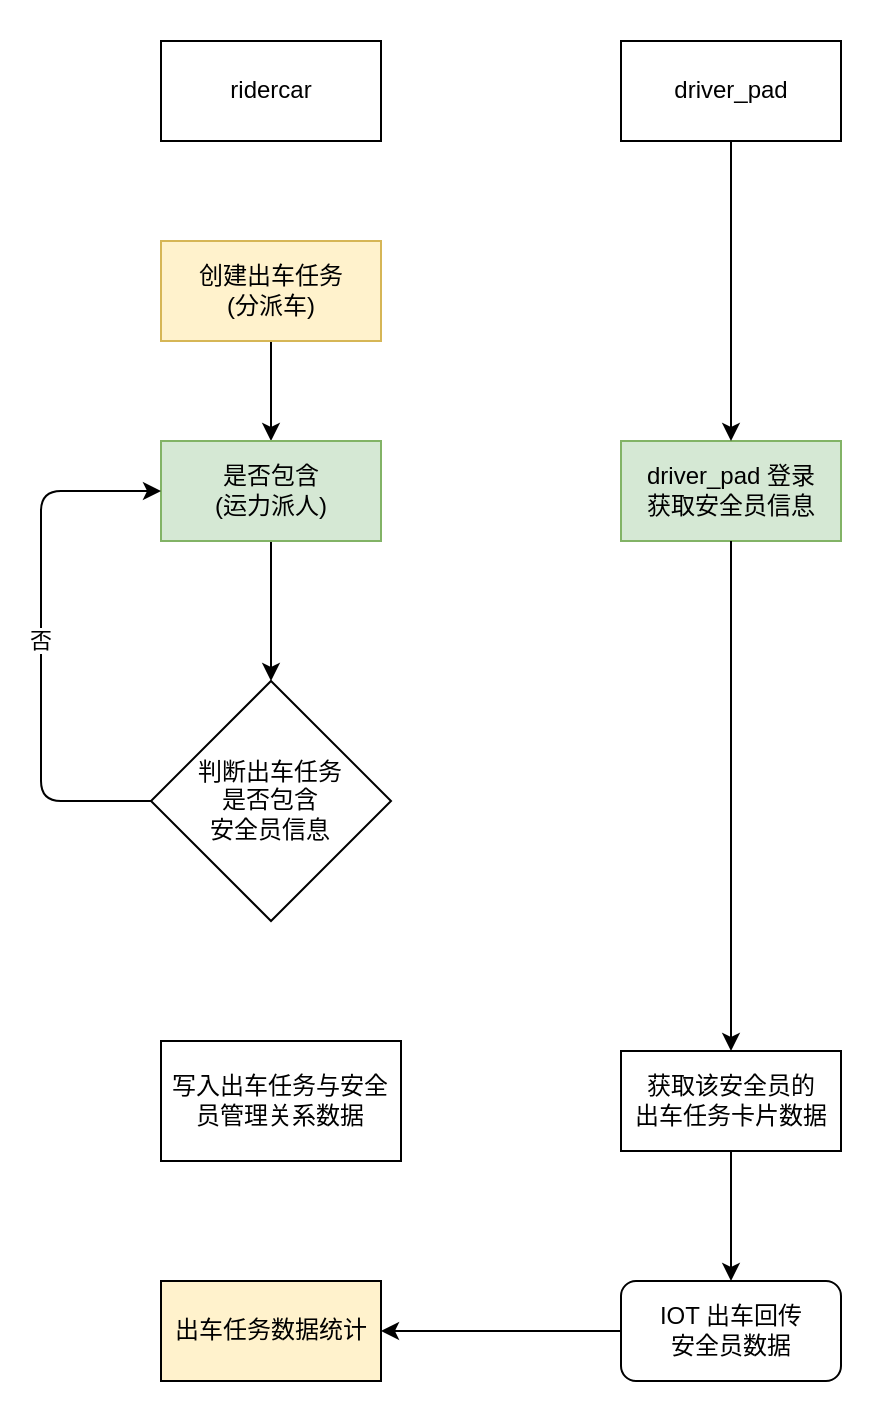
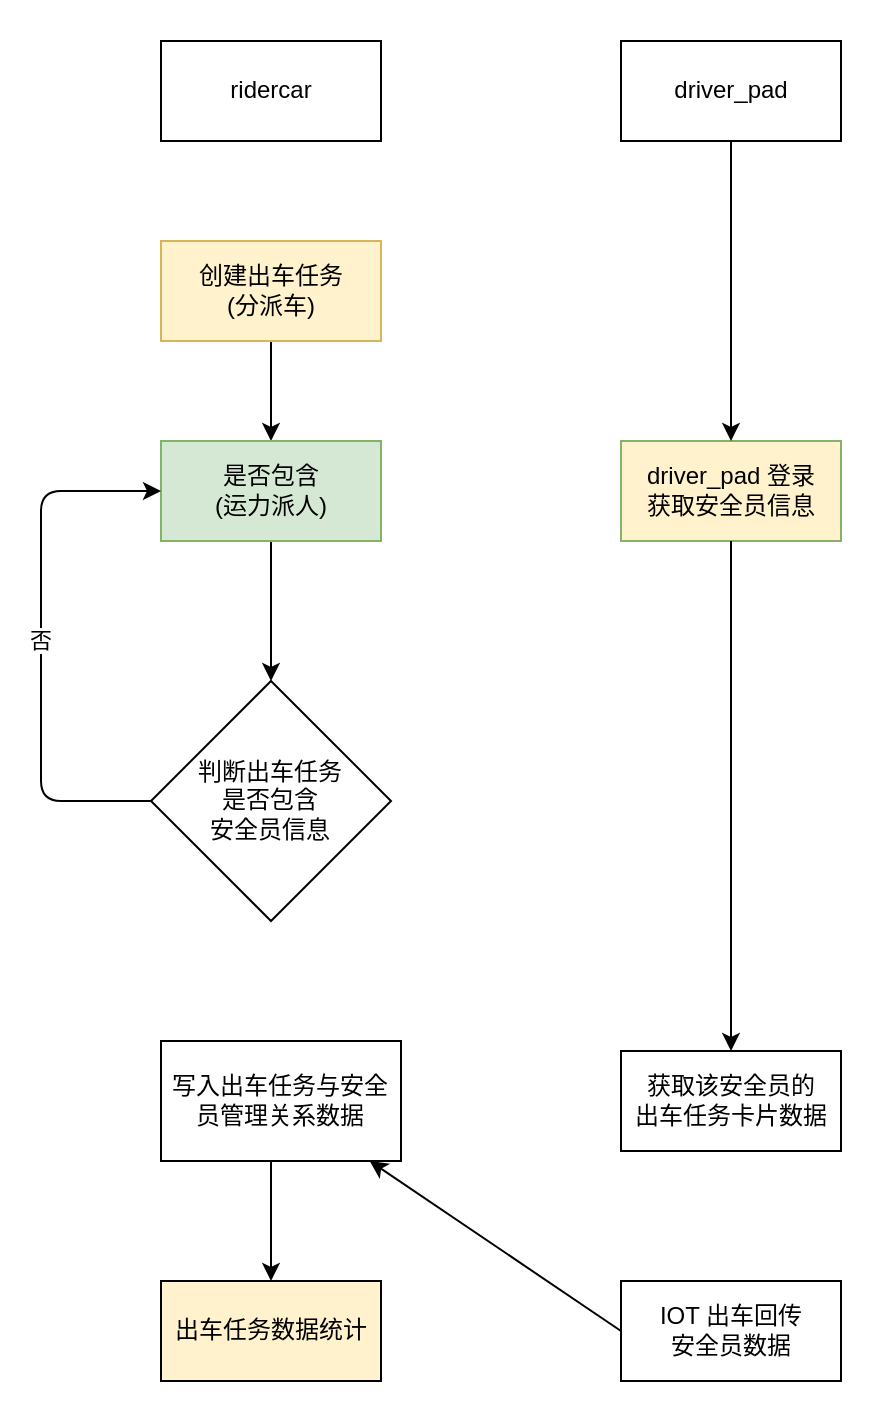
- <mxCell id="12" value="driver_pad 登录&lt;br&gt;获取安全员信息" style="html=1;fillColor=#d5e8d4;strokeColor=#82b366;" vertex="1" parent="1"><mxGeometry x="310" y="220" width="110" height="50" as="geometry" /></mxCell>
+ <mxCell id="12" value="driver_pad 登录&lt;br&gt;获取安全员信息" style="html=1;fillColor=#fff2cc;strokeColor=#82b366;" vertex="1" parent="1"><mxGeometry x="310" y="220" width="110" height="50" as="geometry" /></mxCell>
- <mxCell id="13" value="" style="edgeStyle=elbowEdgeStyle;rounded=0;orthogonalLoop=1;jettySize=auto;html=1;" edge="1" parent="1" source="14" target="17"><mxGeometry relative="1" as="geometry" /></mxCell>
+ <mxCell id="10" value="" style="edgeStyle=elbowEdgeStyle;rounded=0;orthogonalLoop=1;jettySize=auto;html=1;" edge="1" parent="1" source="11" target="16"><mxGeometry relative="1" as="geometry" /></mxCell>
- <mxCell id="18" value="" style="endArrow=classic;html=1;exitX=0;exitY=0.5;exitDx=0;exitDy=0;entryX=1;entryY=0.5;entryDx=0;entryDy=0;" edge="1" parent="1" source="17" target="16"><mxGeometry width="50" height="50" relative="1" as="geometry"><mxPoint x="160" y="780" as="sourcePoint" /><mxPoint x="210" y="730" as="targetPoint" /></mxGeometry></mxCell>
+ <mxCell id="18" value="" style="endArrow=classic;html=1;exitX=0;exitY=0.5;exitDx=0;exitDy=0;" edge="1" parent="1" source="17" target="11"><mxGeometry width="50" height="50" relative="1" as="geometry"><mxPoint x="160" y="780" as="sourcePoint" /><mxPoint x="210" y="730" as="targetPoint" /></mxGeometry></mxCell>
- <mxCell id="17" value="IOT 出车回传&lt;br&gt;安全员数据" style="html=1;rounded=1;" vertex="1" parent="1"><mxGeometry x="310" y="640" width="110" height="50" as="geometry" /></mxCell>
+ <mxCell id="17" value="IOT 出车回传&lt;br&gt;安全员数据" style="html=1;" vertex="1" parent="1"><mxGeometry x="310" y="640" width="110" height="50" as="geometry" /></mxCell>
